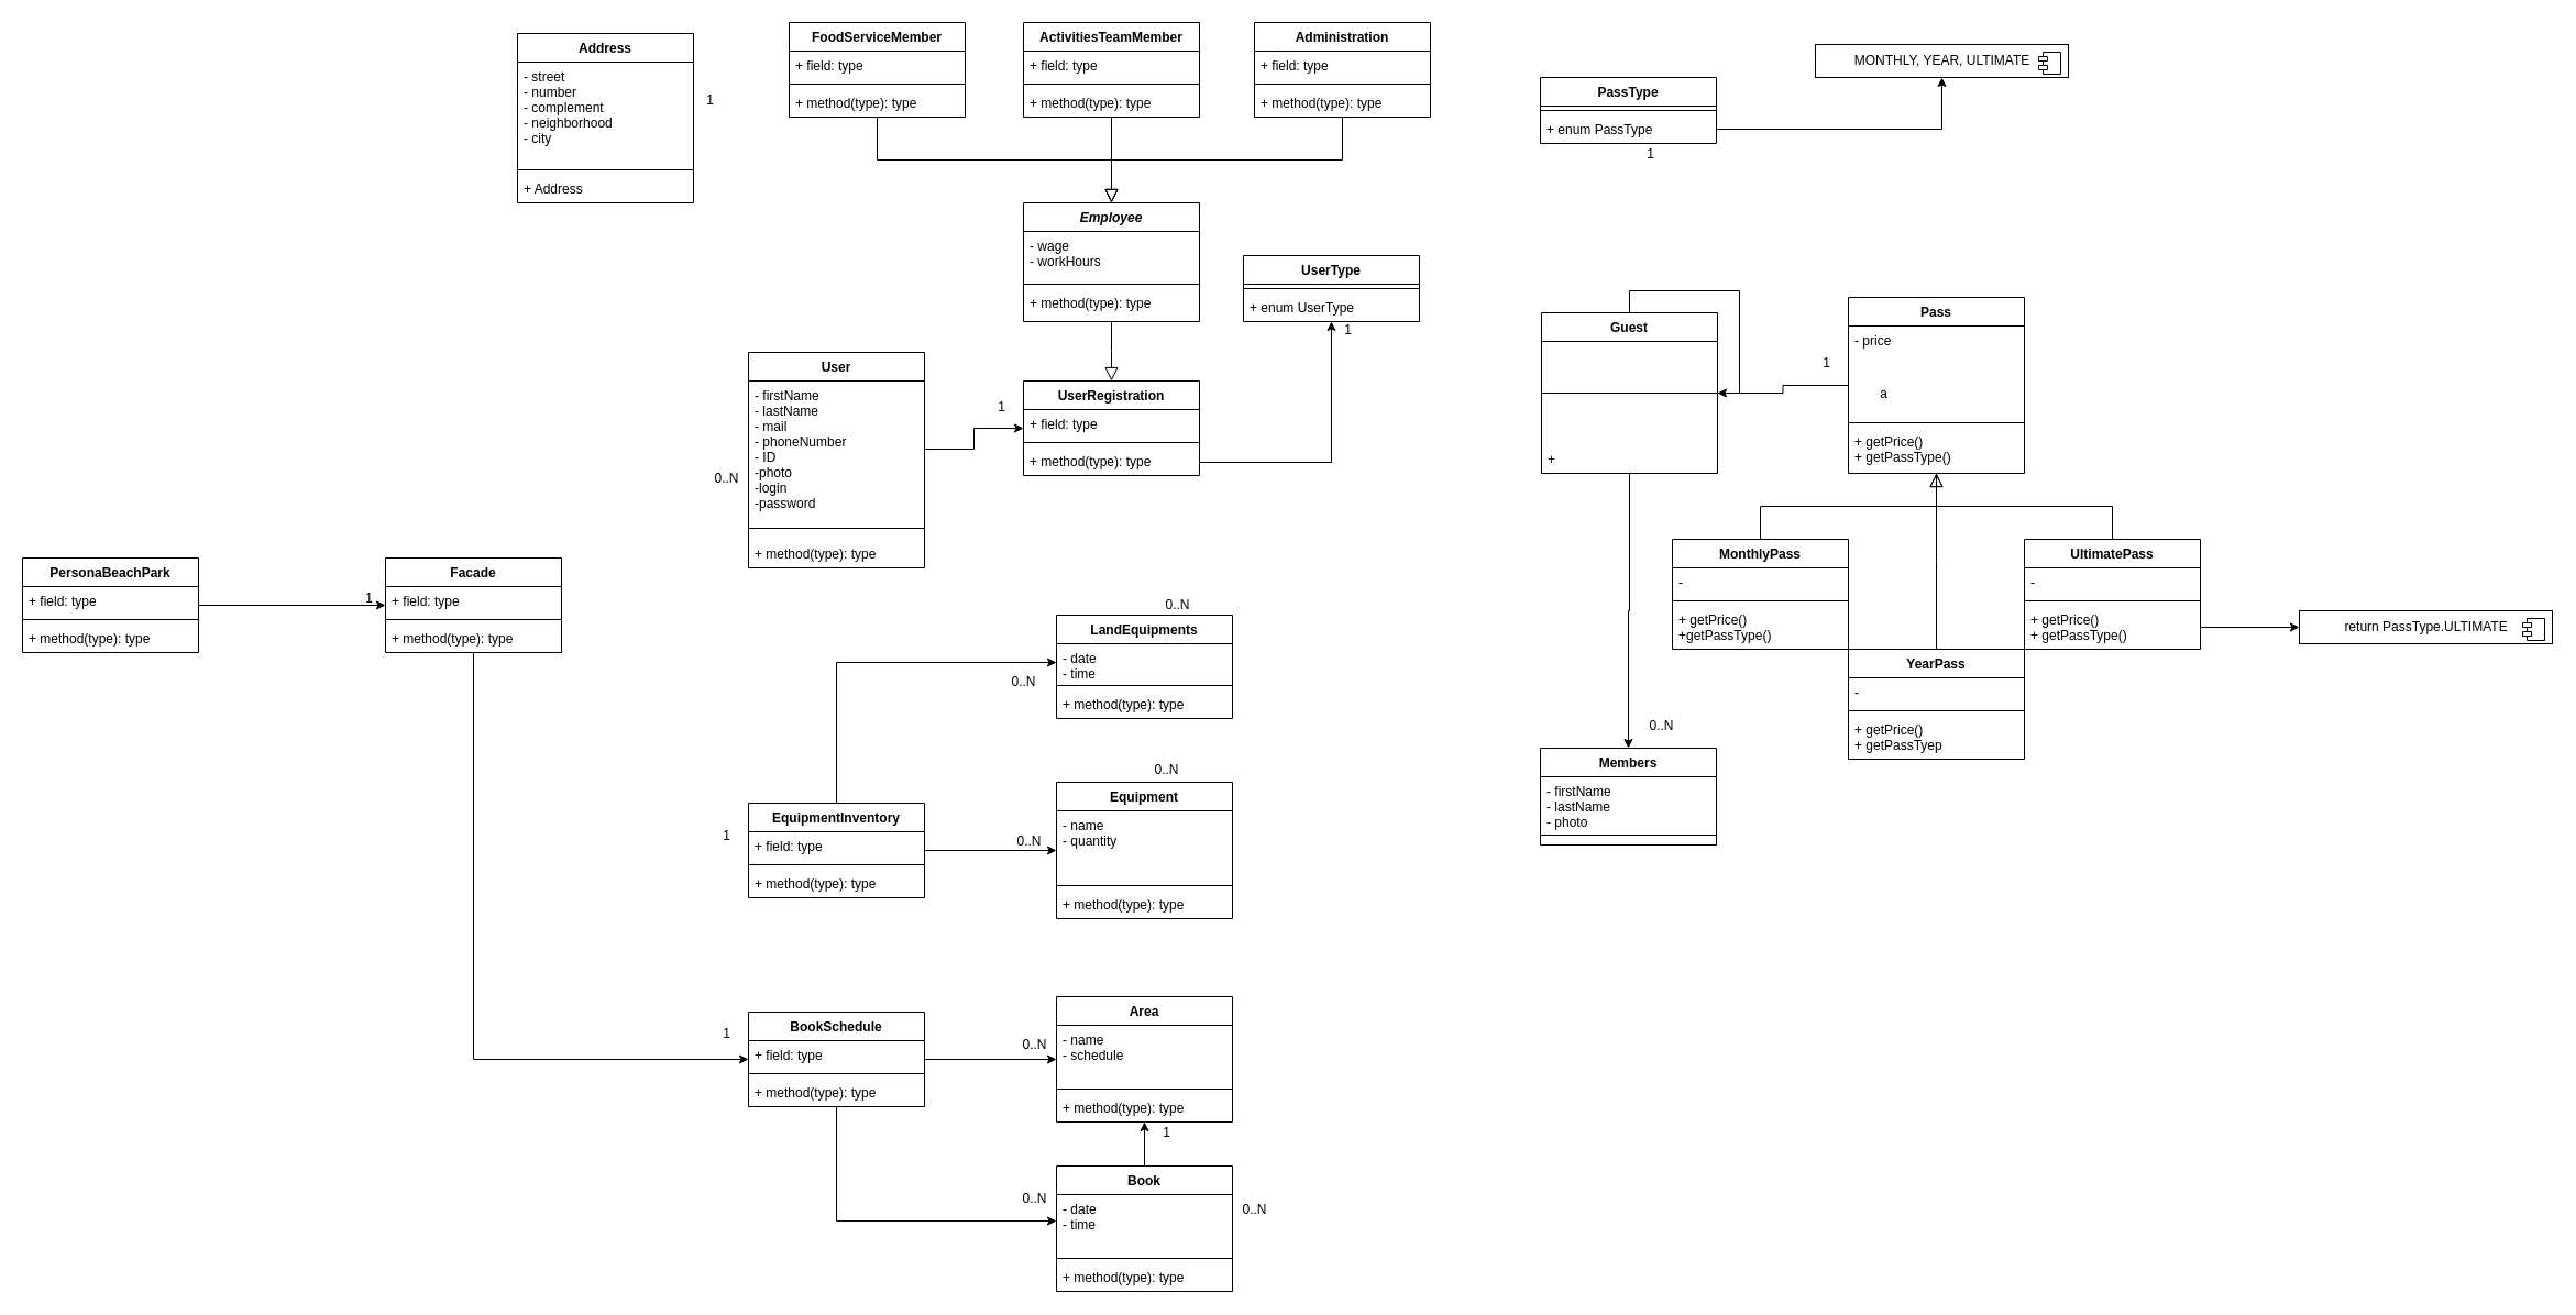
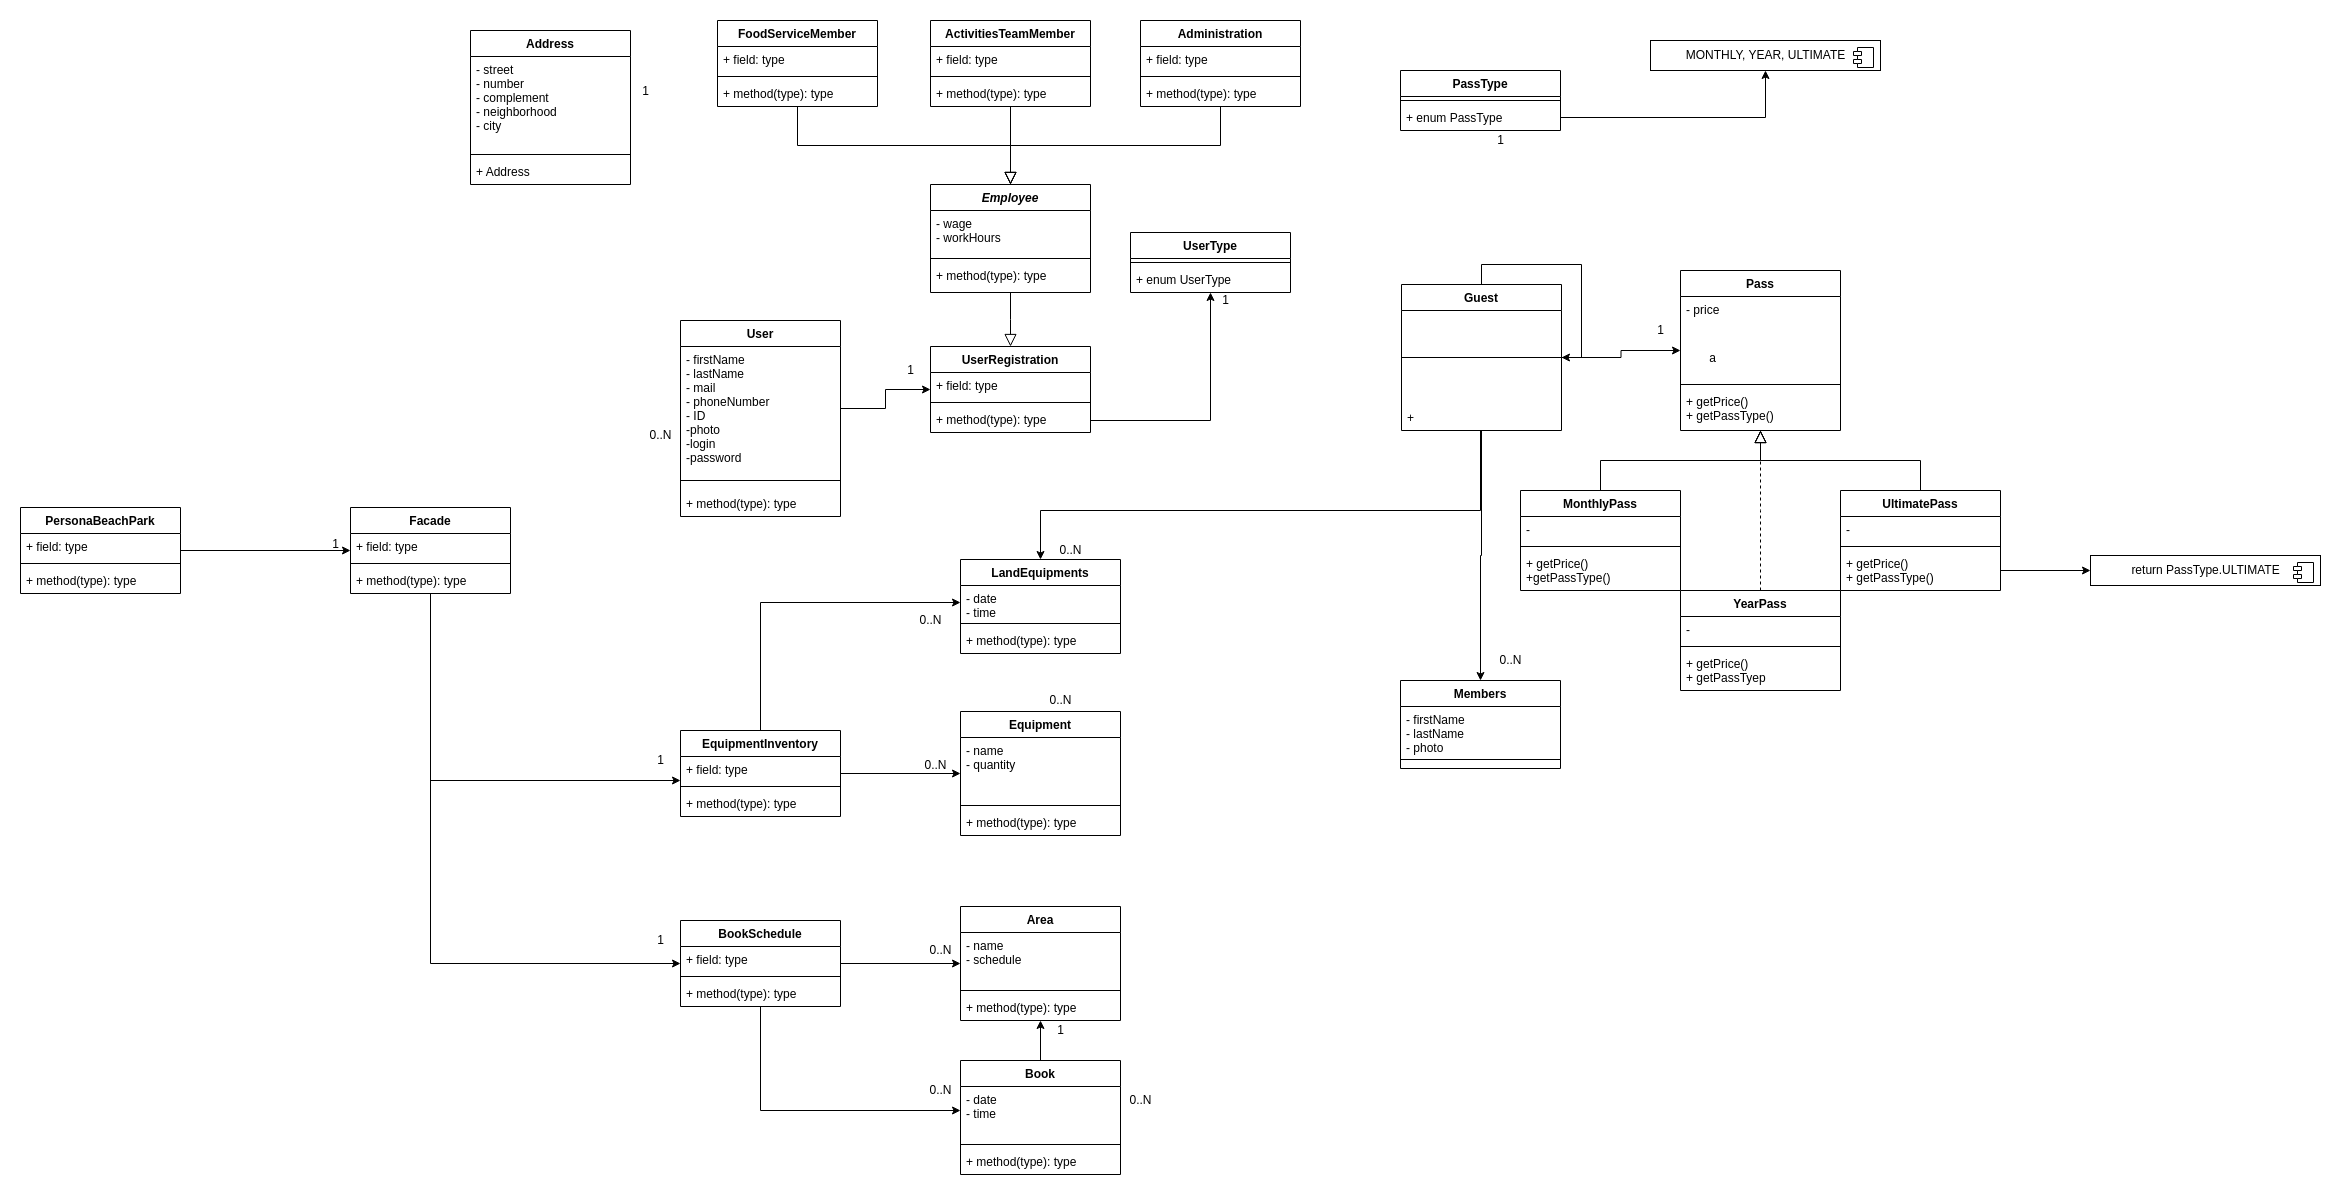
- <mxCell id="2" style="edgeStyle=orthogonalEdgeStyle;rounded=0;orthogonalLoop=1;jettySize=auto;html=1;endArrow=none;" edge="1" parent="1" source="6" target="9"><mxGeometry relative="1" as="geometry" /></mxCell>
+ <mxCell id="2" style="edgeStyle=orthogonalEdgeStyle;rounded=0;orthogonalLoop=1;jettySize=auto;html=1;" edge="1" parent="1" source="6" target="9"><mxGeometry relative="1" as="geometry" /></mxCell>
- <mxCell id="25" value="" style="endArrow=none;endSize=10;endFill=0;shadow=0;strokeWidth=1;rounded=0;edgeStyle=elbowEdgeStyle;elbow=vertical;" edge="1" parent="1" source="21" target="9"><mxGeometry width="160" relative="1" as="geometry"><mxPoint x="2030" y="462" as="sourcePoint" /><mxPoint x="1920" y="360" as="targetPoint" /></mxGeometry></mxCell>
+ <mxCell id="25" value="" style="endArrow=block;endSize=10;endFill=0;shadow=0;strokeWidth=1;rounded=0;edgeStyle=elbowEdgeStyle;elbow=vertical;" edge="1" parent="1" source="21" target="9"><mxGeometry width="160" relative="1" as="geometry"><mxPoint x="2030" y="462" as="sourcePoint" /><mxPoint x="1920" y="360" as="targetPoint" /></mxGeometry></mxCell>
+ <mxCell id="4" style="edgeStyle=orthogonalEdgeStyle;rounded=0;orthogonalLoop=1;jettySize=auto;html=1;" edge="1" parent="1" source="6" target="95"><mxGeometry relative="1" as="geometry"><Array as="points"><mxPoint x="1480" y="510" /><mxPoint x="1040" y="510" /></Array></mxGeometry></mxCell>
- <mxCell id="27" value="" style="endArrow=block;endSize=10;endFill=0;shadow=0;strokeWidth=1;rounded=0;edgeStyle=elbowEdgeStyle;elbow=vertical;" edge="1" parent="1" source="17" target="9"><mxGeometry width="160" relative="1" as="geometry"><mxPoint x="1930" y="500" as="sourcePoint" /><mxPoint x="1770" y="424" as="targetPoint" /></mxGeometry></mxCell>
+ <mxCell id="27" value="" style="endArrow=block;endSize=10;endFill=0;shadow=0;strokeWidth=1;rounded=0;edgeStyle=elbowEdgeStyle;elbow=vertical;dashed=1;" edge="1" parent="1" source="17" target="9"><mxGeometry width="160" relative="1" as="geometry"><mxPoint x="1930" y="500" as="sourcePoint" /><mxPoint x="1770" y="424" as="targetPoint" /></mxGeometry></mxCell>
+ <mxCell id="71" style="edgeStyle=orthogonalEdgeStyle;rounded=0;orthogonalLoop=1;jettySize=auto;html=1;" edge="1" parent="1" source="72" target="78"><mxGeometry relative="1" as="geometry"><Array as="points"><mxPoint x="430" y="780" /></Array></mxGeometry></mxCell>
